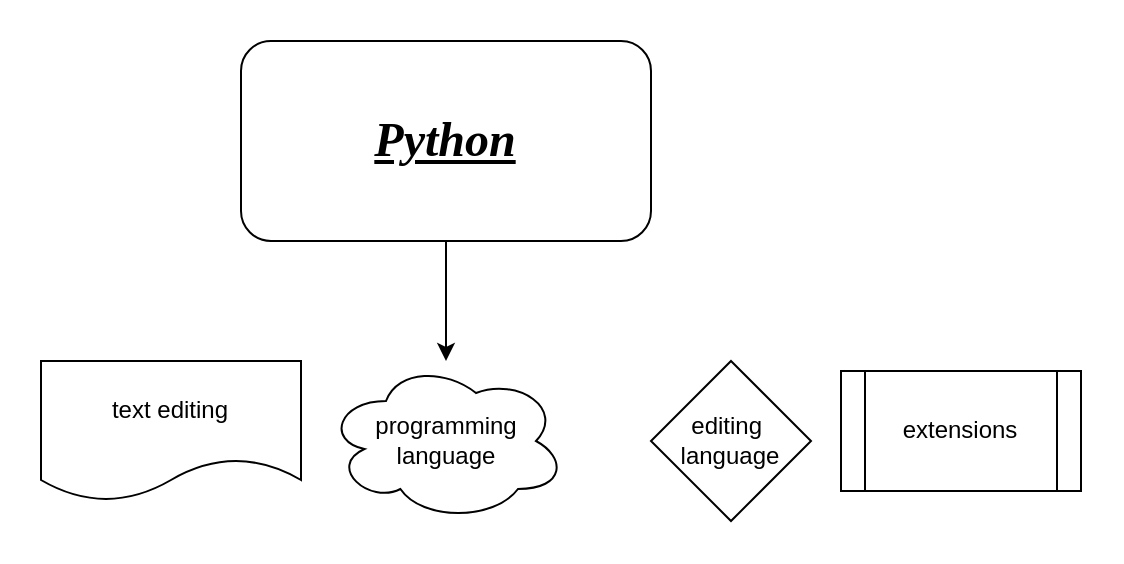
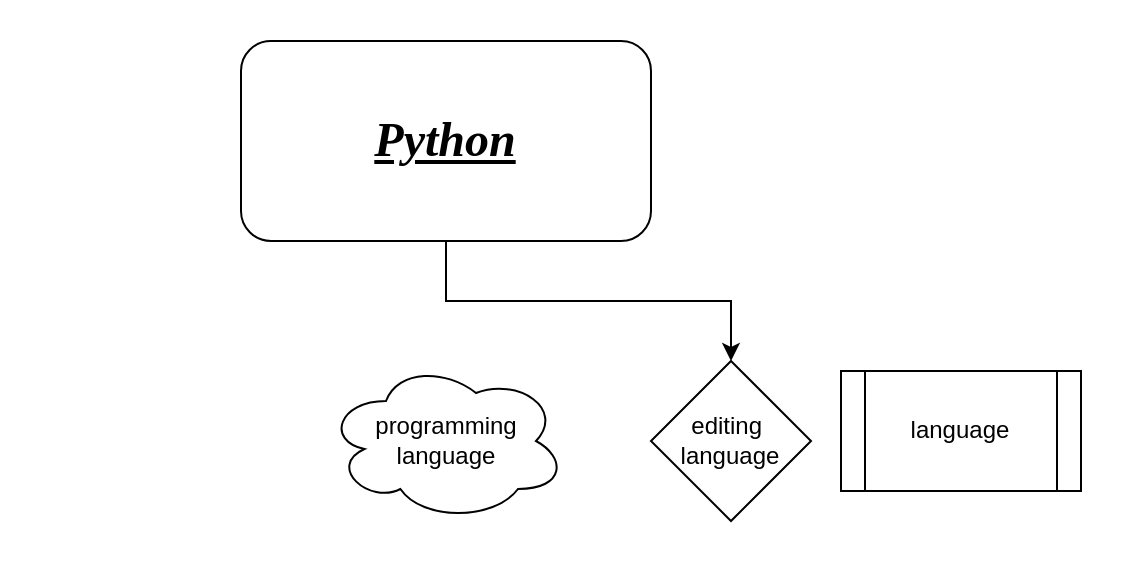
- <mxCell id="2" value="" style="edgeStyle=orthogonalEdgeStyle;rounded=0;orthogonalLoop=1;jettySize=auto;html=1;" edge="1" parent="1" source="3" target="4"><mxGeometry relative="1" as="geometry" /></mxCell>
+ <mxCell id="2" value="" style="edgeStyle=orthogonalEdgeStyle;rounded=0;orthogonalLoop=1;jettySize=auto;html=1;" edge="1" parent="1" source="3" target="5"><mxGeometry relative="1" as="geometry" /></mxCell>
- <mxCell id="6" value="text editing" style="shape=document;whiteSpace=wrap;html=1;boundedLbl=1;" vertex="1" parent="1"><mxGeometry x="20" y="180" width="130" height="70" as="geometry" /></mxCell>
- <mxCell id="7" value="extensions" style="shape=process;whiteSpace=wrap;html=1;backgroundOutline=1;" vertex="1" parent="1"><mxGeometry x="420" y="185" width="120" height="60" as="geometry" /></mxCell>
+ <mxCell id="7" value="language" style="shape=process;whiteSpace=wrap;html=1;backgroundOutline=1;" vertex="1" parent="1"><mxGeometry x="420" y="185" width="120" height="60" as="geometry" /></mxCell>
